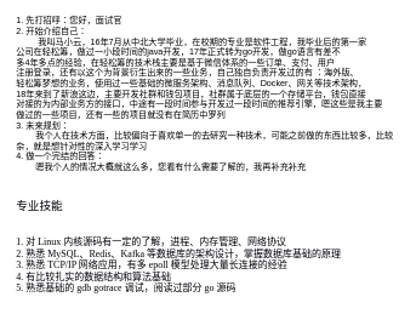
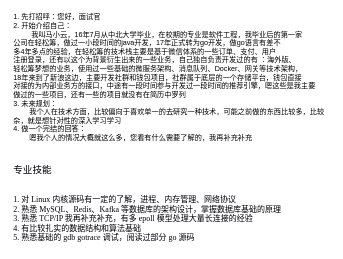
- <mxCell id="3" value="&lt;span style=&quot;color: rgb(0 , 0 , 8) ; font-family: &amp;#34;hyqihei&amp;#34; ; font-size: 12pt&quot;&gt;专业技能&lt;/span&gt;&lt;br&gt;&lt;div class=&quot;page&quot; title=&quot;Page 2&quot;&gt;&lt;div class=&quot;layoutArea&quot;&gt;&lt;div class=&quot;column&quot;&gt;&lt;p&gt;&lt;span style=&quot;font-size: 12.0pt ; font-family: &amp;#34;hyqihei&amp;#34; ; color: rgb(0.0% , 0.0% , 3.1%)&quot;&gt;&lt;br&gt;&lt;/span&gt;&lt;span style=&quot;font-size: 10.0pt ; font-family: &amp;#34;hyqihei&amp;#34; ; color: rgb(0.0% , 0.0% , 3.1%)&quot;&gt;1. 对 Linux 内核源码有一定的了解，进程、内存管理、网络协议&lt;br&gt;2. 熟悉 MySQL、Redis、Kafka 等数据库的架构设计，掌握数据库基础的原理&lt;br&gt;3. 熟悉 TCP/IP 网络应用，有多 epoll 模型处理大量长连接的经验&lt;br&gt;4. 有比较扎实的数据结构和算法基础&lt;br&gt;5. 熟悉基础的 gdb gotrace 调试，阅读过部分 go 源码&amp;nbsp;&lt;/span&gt;&lt;/p&gt;&lt;/div&gt;&lt;/div&gt;  &lt;/div&gt;" style="text;html=1;align=left;verticalAlign=middle;resizable=0;points=[];autosize=1;" vertex="1" parent="1"><mxGeometry x="20" y="280" width="480" height="130" as="geometry" /></mxCell>
+ <mxCell id="3" value="&lt;span style=&quot;color: rgb(0 , 0 , 8) ; font-family: &amp;#34;hyqihei&amp;#34; ; font-size: 12pt&quot;&gt;专业技能&lt;/span&gt;&lt;br&gt;&lt;div class=&quot;page&quot; title=&quot;Page 2&quot;&gt;&lt;div class=&quot;layoutArea&quot;&gt;&lt;div class=&quot;column&quot;&gt;&lt;p&gt;&lt;span style=&quot;font-size: 12.0pt ; font-family: &amp;#34;hyqihei&amp;#34; ; color: rgb(0.0% , 0.0% , 3.1%)&quot;&gt;&lt;br&gt;&lt;/span&gt;&lt;span style=&quot;font-size: 10.0pt ; font-family: &amp;#34;hyqihei&amp;#34; ; color: rgb(0.0% , 0.0% , 3.1%)&quot;&gt;1. 对 Linux 内核源码有一定的了解，进程、内存管理、网络协议&lt;br&gt;2. 熟悉 MySQL、Redis、Kafka 等数据库的架构设计，掌握数据库基础的原理&lt;br&gt;3. 熟悉 TCP/IP 我再补充补充，有多 epoll 模型处理大量长连接的经验&lt;br&gt;4. 有比较扎实的数据结构和算法基础&lt;br&gt;5. 熟悉基础的 gdb gotrace 调试，阅读过部分 go 源码&amp;nbsp;&lt;/span&gt;&lt;/p&gt;&lt;/div&gt;&lt;/div&gt;  &lt;/div&gt;" style="text;html=1;align=left;verticalAlign=middle;resizable=0;points=[];autosize=1;" vertex="1" parent="1"><mxGeometry x="20" y="280" width="480" height="130" as="geometry" /></mxCell>
